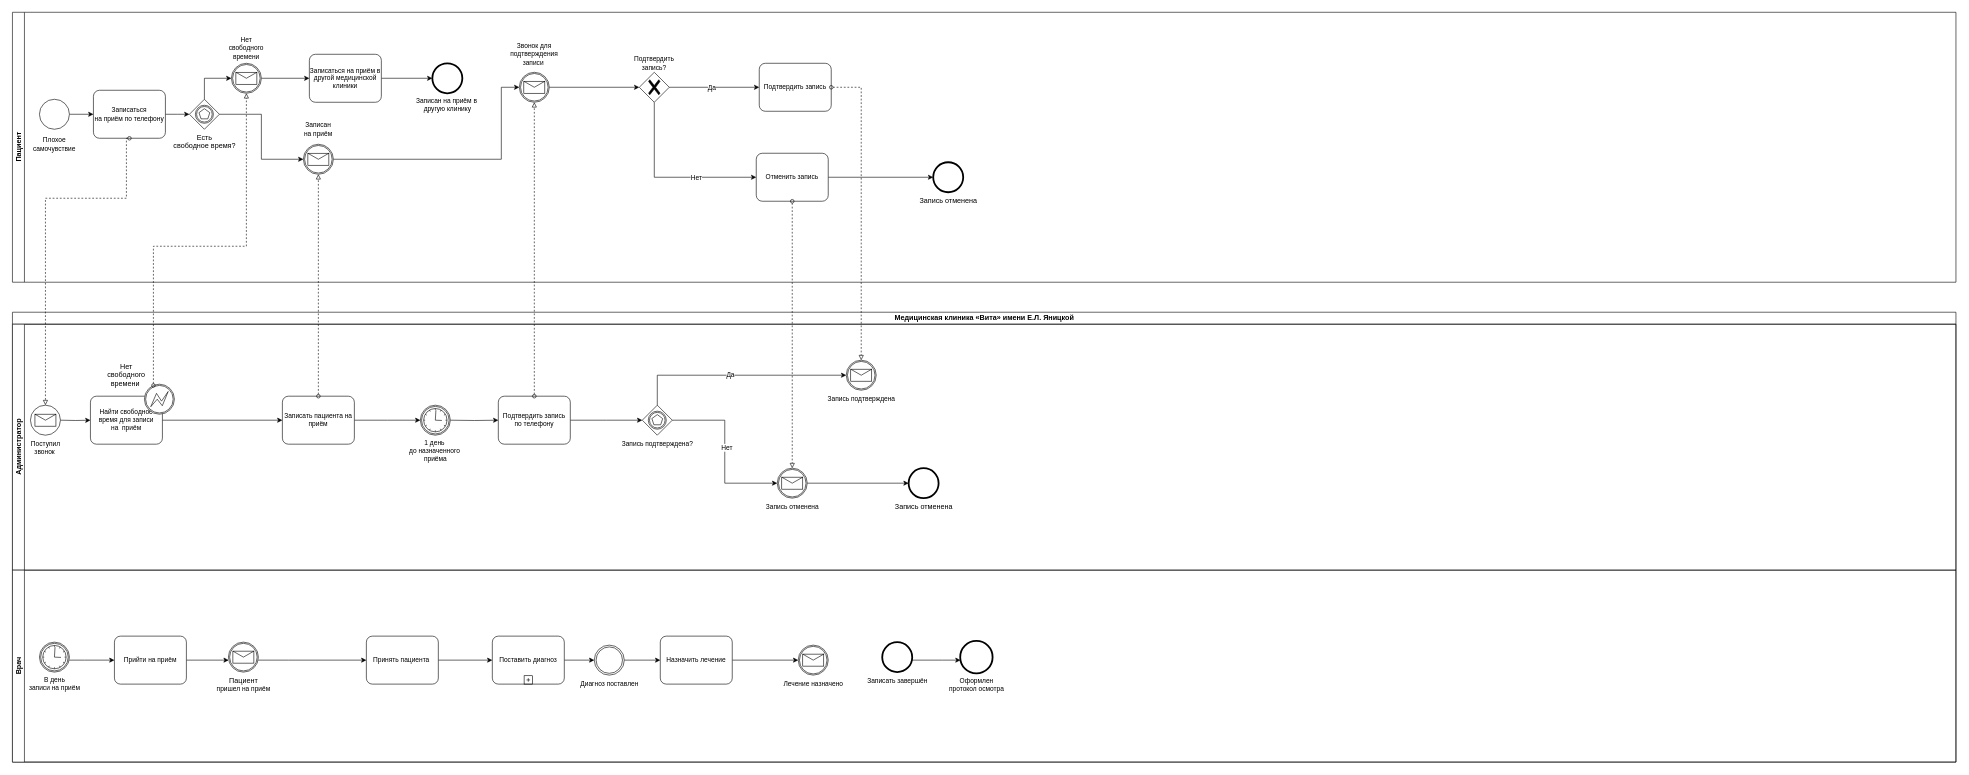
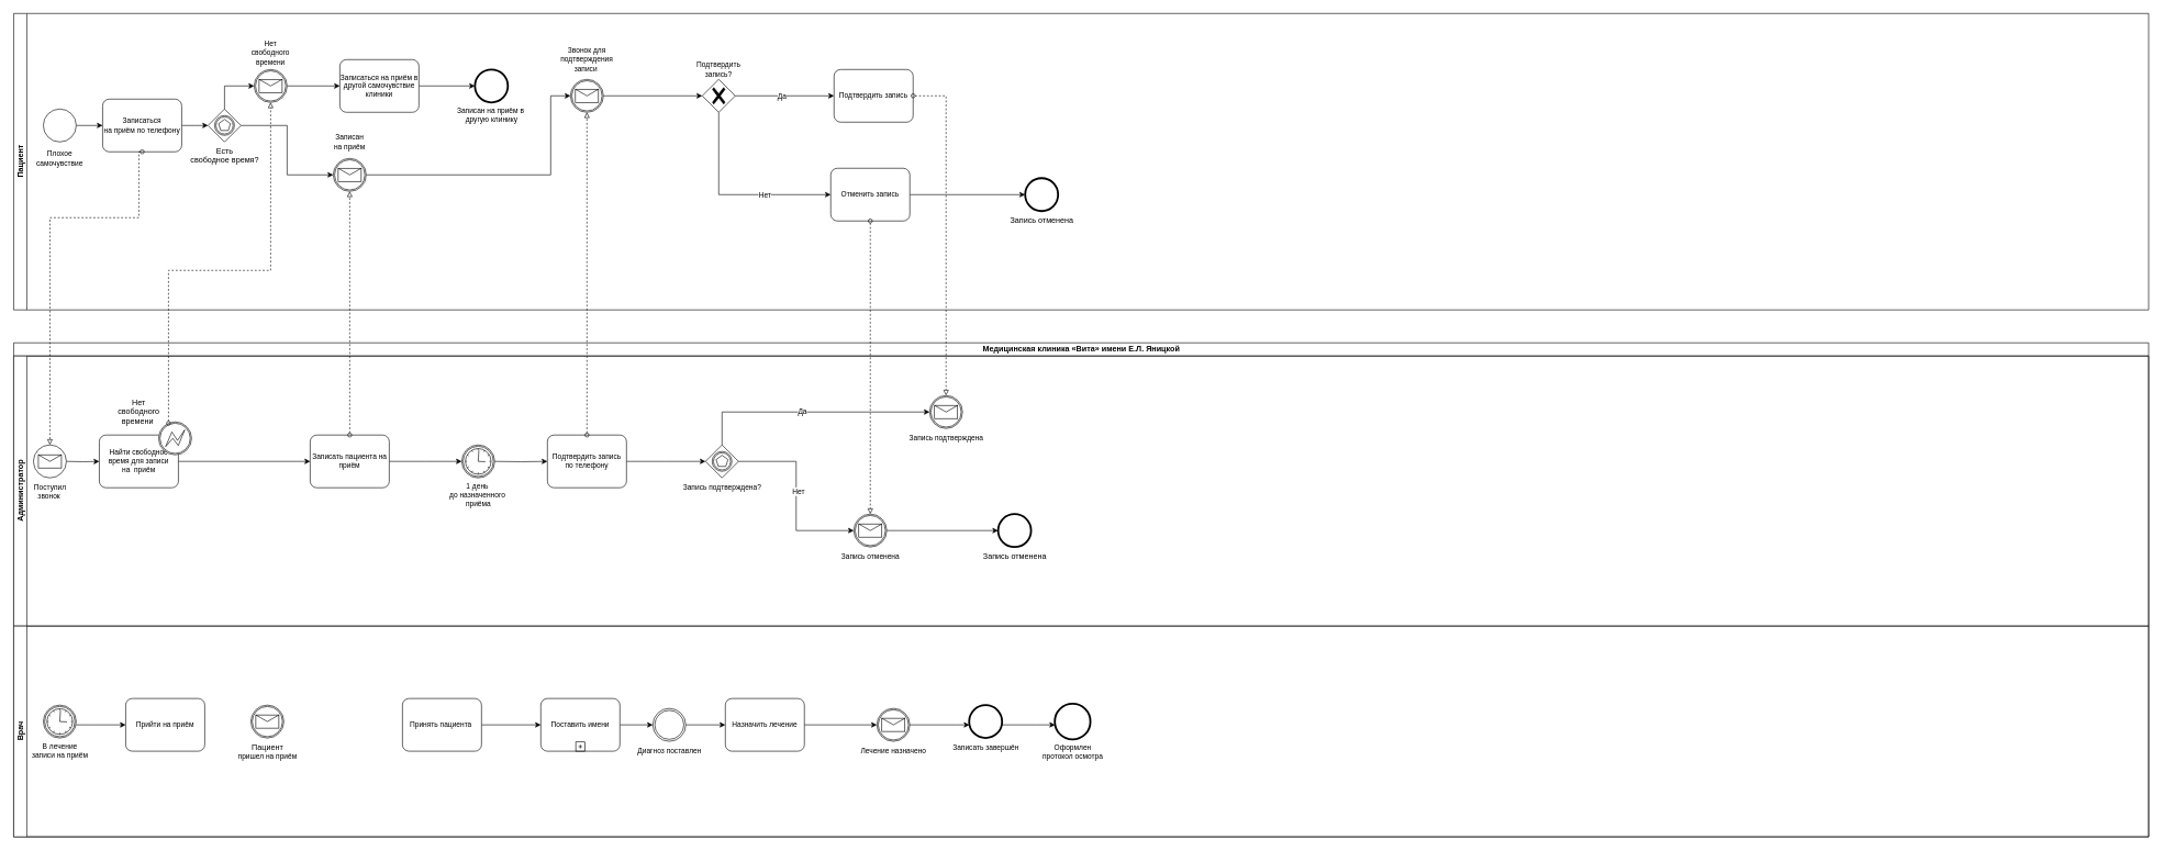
- <mxCell id="52" value="Записаться на приём в другой медицинской клиники" style="points=[[0.25,0,0],[0.5,0,0],[0.75,0,0],[1,0.25,0],[1,0.5,0],[1,0.75,0],[0.75,1,0],[0.5,1,0],[0.25,1,0],[0,0.75,0],[0,0.5,0],[0,0.25,0]];shape=mxgraph.bpmn.task;whiteSpace=wrap;rectStyle=rounded;size=10;taskMarker=abstract;labelBackgroundColor=none;fontSize=11;fontColor=#000000;fillColor=#FFFFFF;" vertex="1" parent="45"><mxGeometry x="495" y="70" width="120" height="80" as="geometry" /></mxCell>
+ <mxCell id="52" value="Записаться на приём в другой самочувствие клиники" style="points=[[0.25,0,0],[0.5,0,0],[0.75,0,0],[1,0.25,0],[1,0.5,0],[1,0.75,0],[0.75,1,0],[0.5,1,0],[0.25,1,0],[0,0.75,0],[0,0.5,0],[0,0.25,0]];shape=mxgraph.bpmn.task;whiteSpace=wrap;rectStyle=rounded;size=10;taskMarker=abstract;labelBackgroundColor=none;fontSize=11;fontColor=#000000;fillColor=#FFFFFF;" vertex="1" parent="45"><mxGeometry x="495" y="70" width="120" height="80" as="geometry" /></mxCell>
- <mxCell id="41" value="" style="edgeStyle=orthogonalEdgeStyle;rounded=0;orthogonalLoop=1;jettySize=auto;html=1;" edge="1" parent="25" source="42" target="31"><mxGeometry relative="1" as="geometry"><Array as="points"><mxPoint x="350" y="150" /><mxPoint x="350" y="150" /></Array></mxGeometry></mxCell>
- <mxCell id="30" value="" style="edgeStyle=orthogonalEdgeStyle;rounded=0;orthogonalLoop=1;jettySize=auto;html=1;entryX=0;entryY=0.5;entryDx=0;entryDy=0;entryPerimeter=0;" edge="1" parent="25" source="31" target="29"><mxGeometry relative="1" as="geometry"><mxPoint x="490" y="145" as="targetPoint" /><Array as="points"><mxPoint x="460" y="150" /><mxPoint x="460" y="150" /></Array></mxGeometry></mxCell>
- <mxCell id="33" value="Поставить диагноз" style="points=[[0.25,0,0],[0.5,0,0],[0.75,0,0],[1,0.25,0],[1,0.5,0],[1,0.75,0],[0.75,1,0],[0.5,1,0],[0.25,1,0],[0,0.75,0],[0,0.5,0],[0,0.25,0]];shape=mxgraph.bpmn.task;whiteSpace=wrap;rectStyle=rounded;size=10;taskMarker=abstract;isLoopSub=1;labelBackgroundColor=#FFFFFF;fontSize=11;fontColor=#000000;fillColor=#FFFFFF;" vertex="1" parent="25"><mxGeometry x="800" y="110" width="120" height="80" as="geometry" /></mxCell>
+ <mxCell id="33" value="Поставить имени" style="points=[[0.25,0,0],[0.5,0,0],[0.75,0,0],[1,0.25,0],[1,0.5,0],[1,0.75,0],[0.75,1,0],[0.5,1,0],[0.25,1,0],[0,0.75,0],[0,0.5,0],[0,0.25,0]];shape=mxgraph.bpmn.task;whiteSpace=wrap;rectStyle=rounded;size=10;taskMarker=abstract;isLoopSub=1;labelBackgroundColor=#FFFFFF;fontSize=11;fontColor=#000000;fillColor=#FFFFFF;" vertex="1" parent="25"><mxGeometry x="800" y="110" width="120" height="80" as="geometry" /></mxCell>
+ <mxCell id="36" value="" style="edgeStyle=orthogonalEdgeStyle;rounded=0;orthogonalLoop=1;jettySize=auto;html=1;" edge="1" parent="25" source="37" target="39"><mxGeometry relative="1" as="geometry"><Array as="points"><mxPoint x="1430" y="150" /><mxPoint x="1430" y="150" /></Array></mxGeometry></mxCell>
- <mxCell id="27" value="В день &lt;br&gt;записи на&amp;nbsp;приём" style="points=[[0.145,0.145,0],[0.5,0,0],[0.855,0.145,0],[1,0.5,0],[0.855,0.855,0],[0.5,1,0],[0.145,0.855,0],[0,0.5,0]];shape=mxgraph.bpmn.event;html=1;verticalLabelPosition=bottom;labelBackgroundColor=#ffffff;verticalAlign=top;align=center;perimeter=ellipsePerimeter;outlineConnect=0;aspect=fixed;outline=catching;symbol=timer;fontSize=11;" vertex="1" parent="25"><mxGeometry x="45" y="120" width="50" height="50" as="geometry" /></mxCell>
+ <mxCell id="27" value="В лечение &lt;br&gt;записи на&amp;nbsp;приём" style="points=[[0.145,0.145,0],[0.5,0,0],[0.855,0.145,0],[1,0.5,0],[0.855,0.855,0],[0.5,1,0],[0.145,0.855,0],[0,0.5,0]];shape=mxgraph.bpmn.event;html=1;verticalLabelPosition=bottom;labelBackgroundColor=#ffffff;verticalAlign=top;align=center;perimeter=ellipsePerimeter;outlineConnect=0;aspect=fixed;outline=catching;symbol=timer;fontSize=11;" vertex="1" parent="25"><mxGeometry x="45" y="120" width="50" height="50" as="geometry" /></mxCell>
